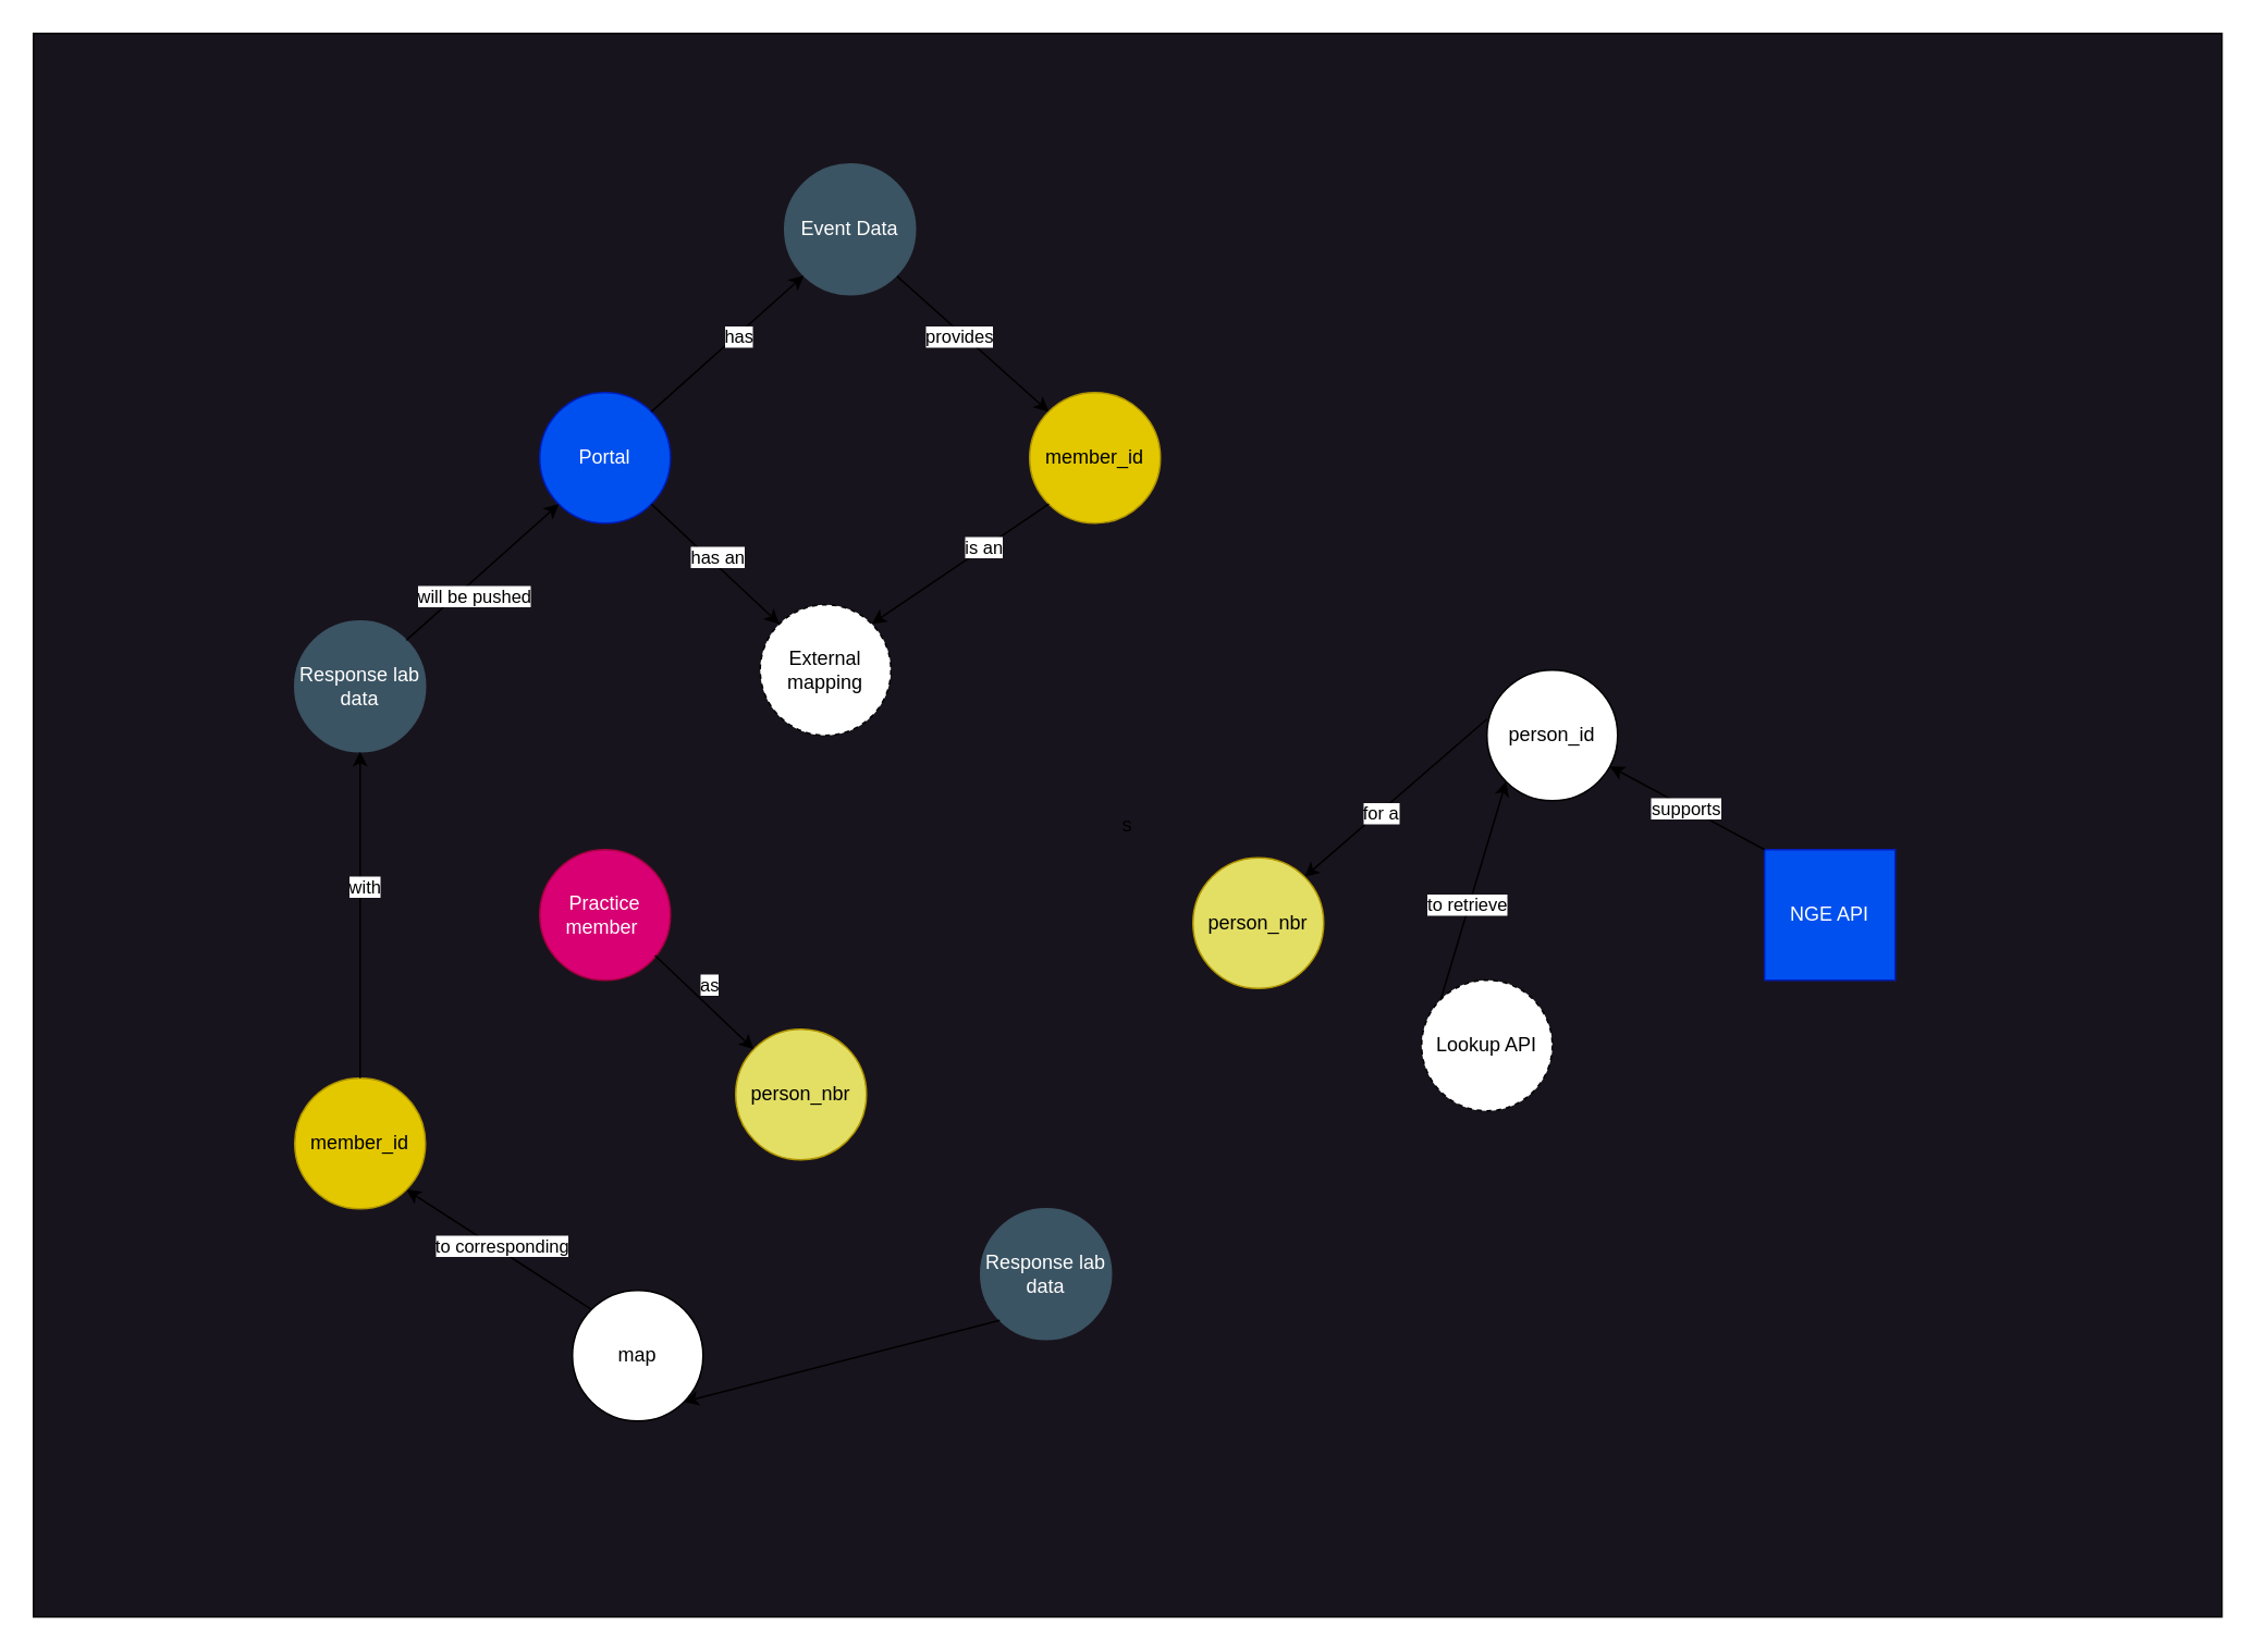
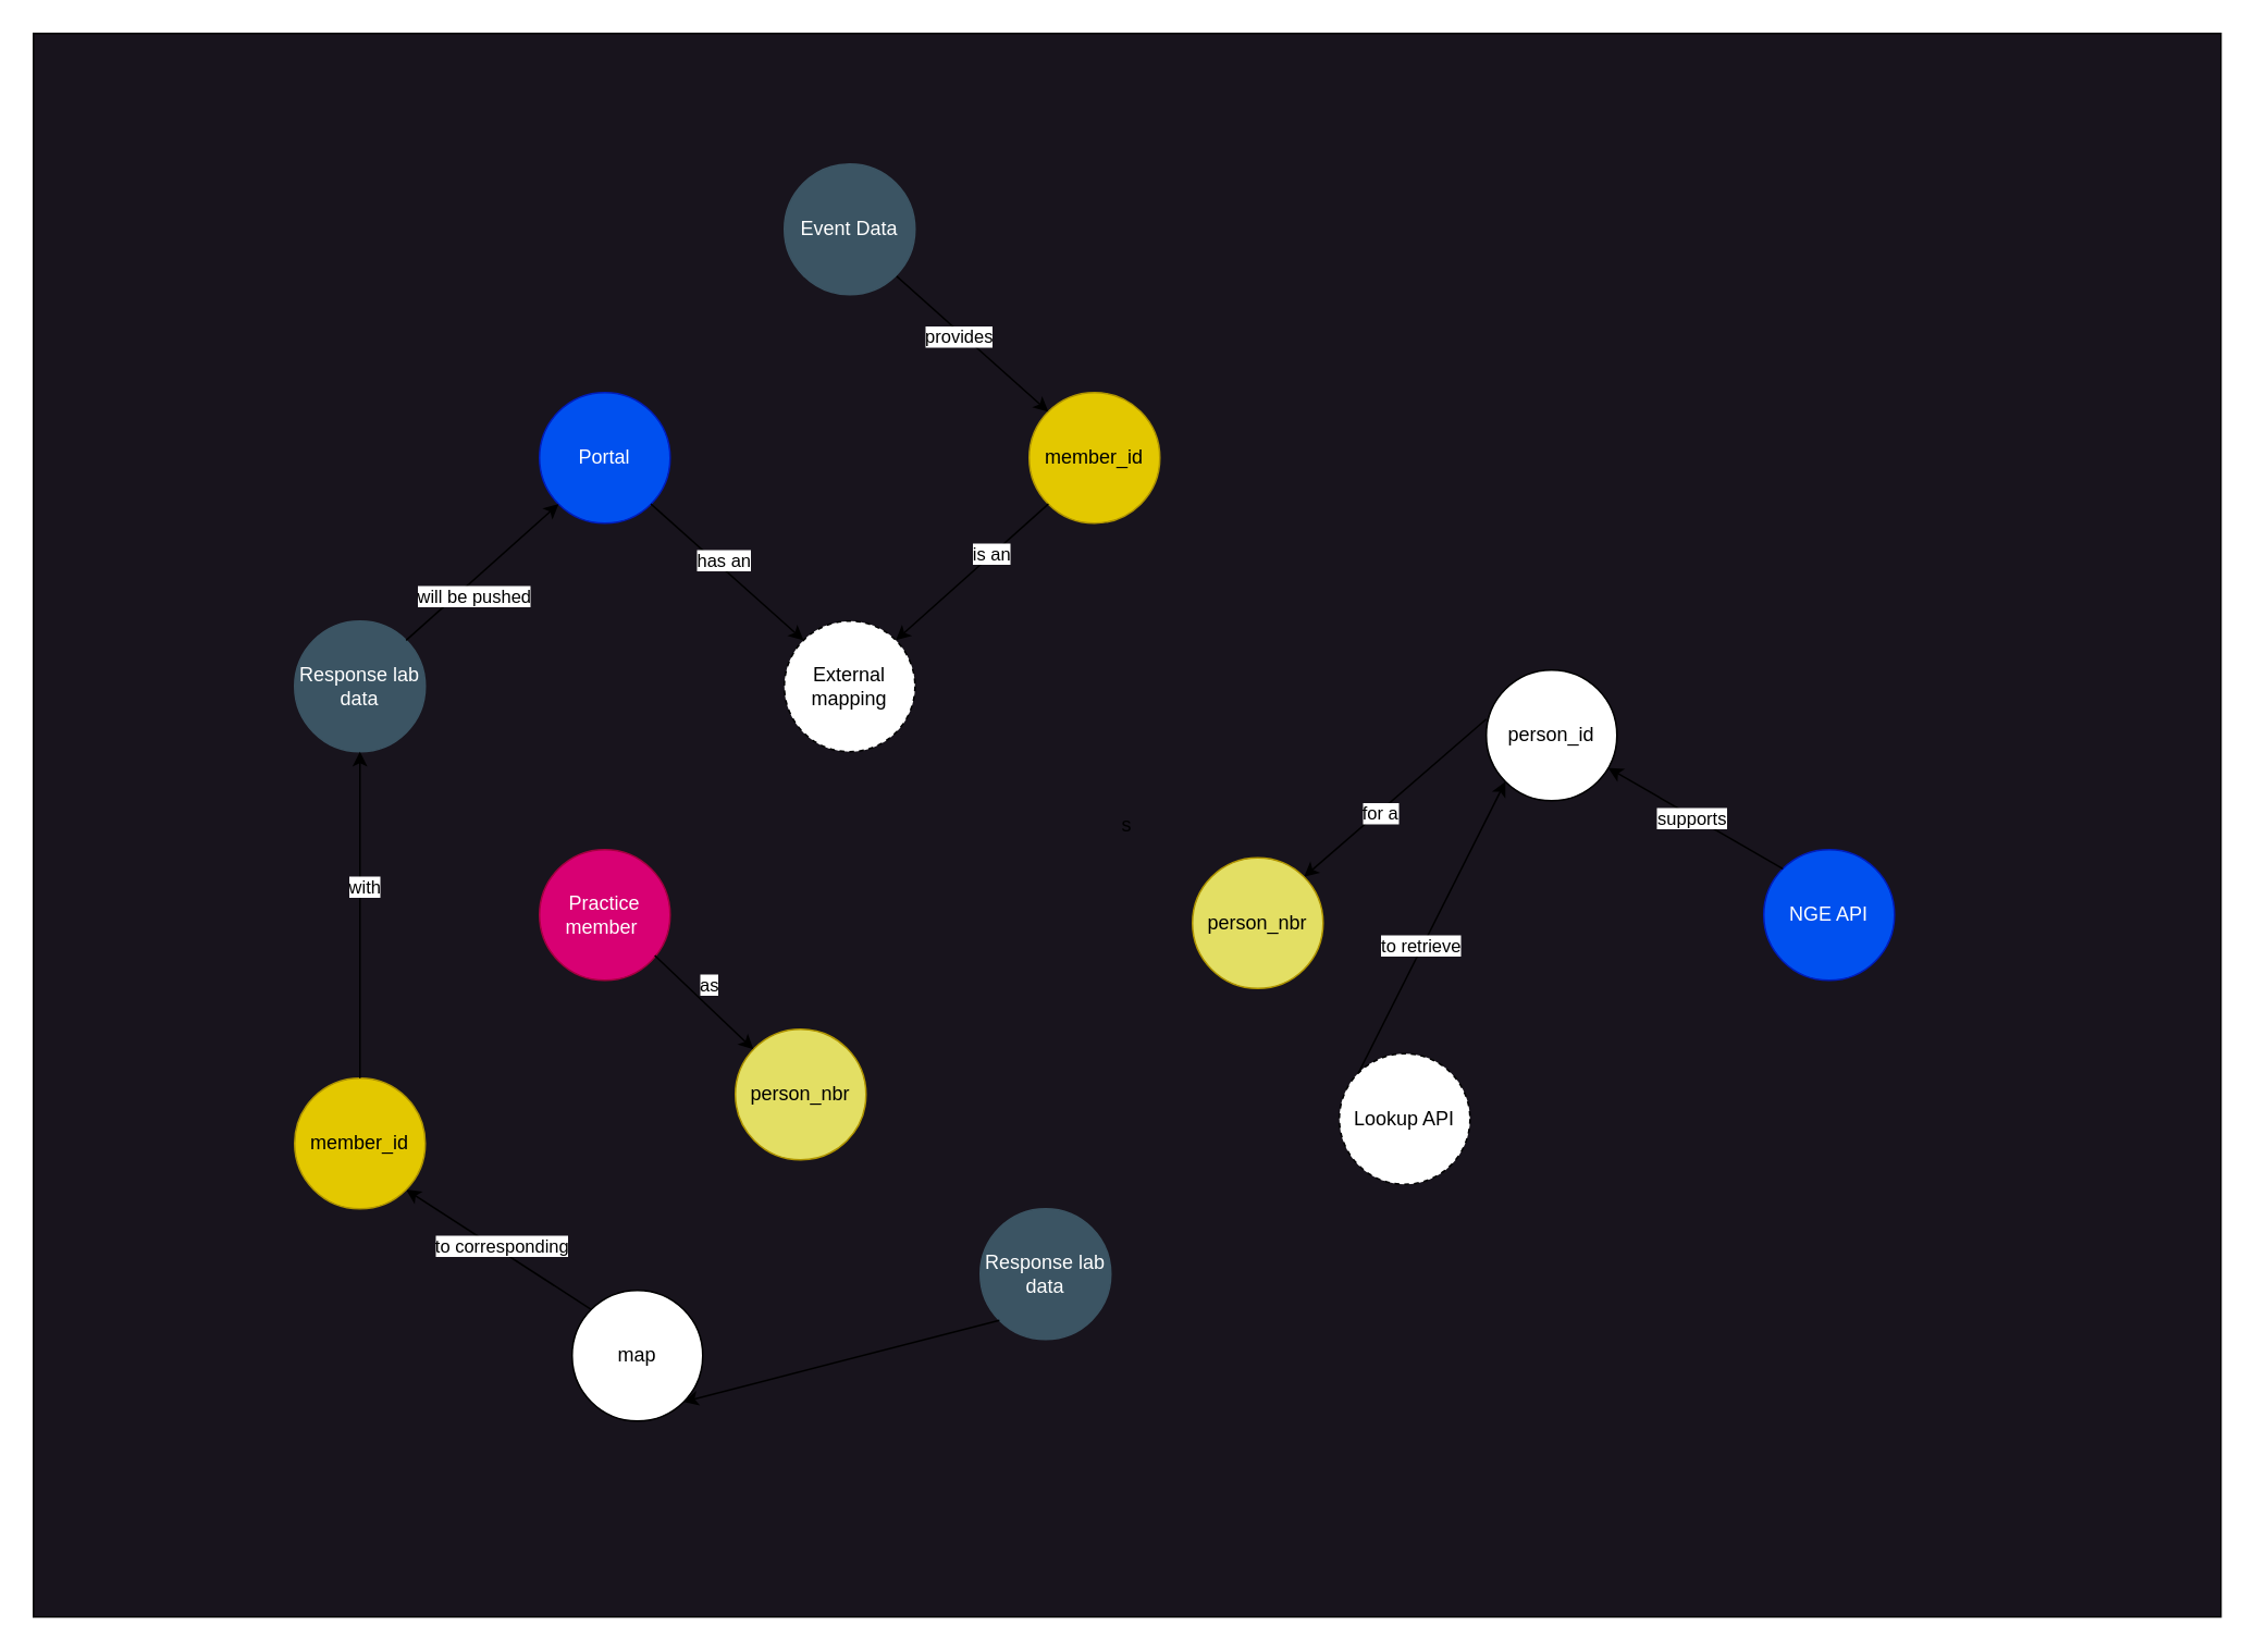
- <mxCell id="16" value="" style="endArrow=classic;html=1;rounded=0;exitX=1;exitY=0;exitDx=0;exitDy=0;entryX=0;entryY=1;entryDx=0;entryDy=0;" edge="1" parent="1" source="6" target="15"><mxGeometry width="50" height="50" relative="1" as="geometry"><mxPoint x="460" y="320" as="sourcePoint" /><mxPoint x="510" y="270" as="targetPoint" /></mxGeometry></mxCell>
- <mxCell id="17" value="has" style="edgeLabel;html=1;align=center;verticalAlign=middle;resizable=0;points=[];" vertex="1" connectable="0" parent="16"><mxGeometry x="0.134" y="-1" relative="1" as="geometry"><mxPoint as="offset" /></mxGeometry></mxCell>
- <mxCell id="13" value="External mapping" style="ellipse;whiteSpace=wrap;html=1;aspect=fixed;dashed=1;" vertex="1" parent="1"><mxGeometry x="465" y="370" width="80" height="80" as="geometry" /></mxCell>
+ <mxCell id="13" value="External mapping" style="ellipse;whiteSpace=wrap;html=1;aspect=fixed;dashed=1;" vertex="1" parent="1"><mxGeometry x="480" y="380" width="80" height="80" as="geometry" /></mxCell>
- <mxCell id="3" value="NGE API" style="whiteSpace=wrap;html=1;aspect=fixed;strokeColor=#001DBC;fontFamily=Helvetica;fontSize=12;fontColor=#ffffff;startSize=30;fillColor=#0050ef;rounded=0;" vertex="1" parent="1"><mxGeometry x="1080" y="520" width="80" height="80" as="geometry" /></mxCell>
+ <mxCell id="3" value="NGE API" style="ellipse;whiteSpace=wrap;html=1;aspect=fixed;strokeColor=#001DBC;fontFamily=Helvetica;fontSize=12;fontColor=#ffffff;startSize=30;fillColor=#0050ef;" vertex="1" parent="1"><mxGeometry x="1080" y="520" width="80" height="80" as="geometry" /></mxCell>
- <mxCell id="9" value="Lookup API" style="ellipse;whiteSpace=wrap;html=1;aspect=fixed;dashed=1;" vertex="1" parent="1"><mxGeometry x="870" y="600" width="80" height="80" as="geometry" /></mxCell>
+ <mxCell id="9" value="Lookup API" style="ellipse;whiteSpace=wrap;html=1;aspect=fixed;dashed=1;" vertex="1" parent="1"><mxGeometry x="820" y="645" width="80" height="80" as="geometry" /></mxCell>
